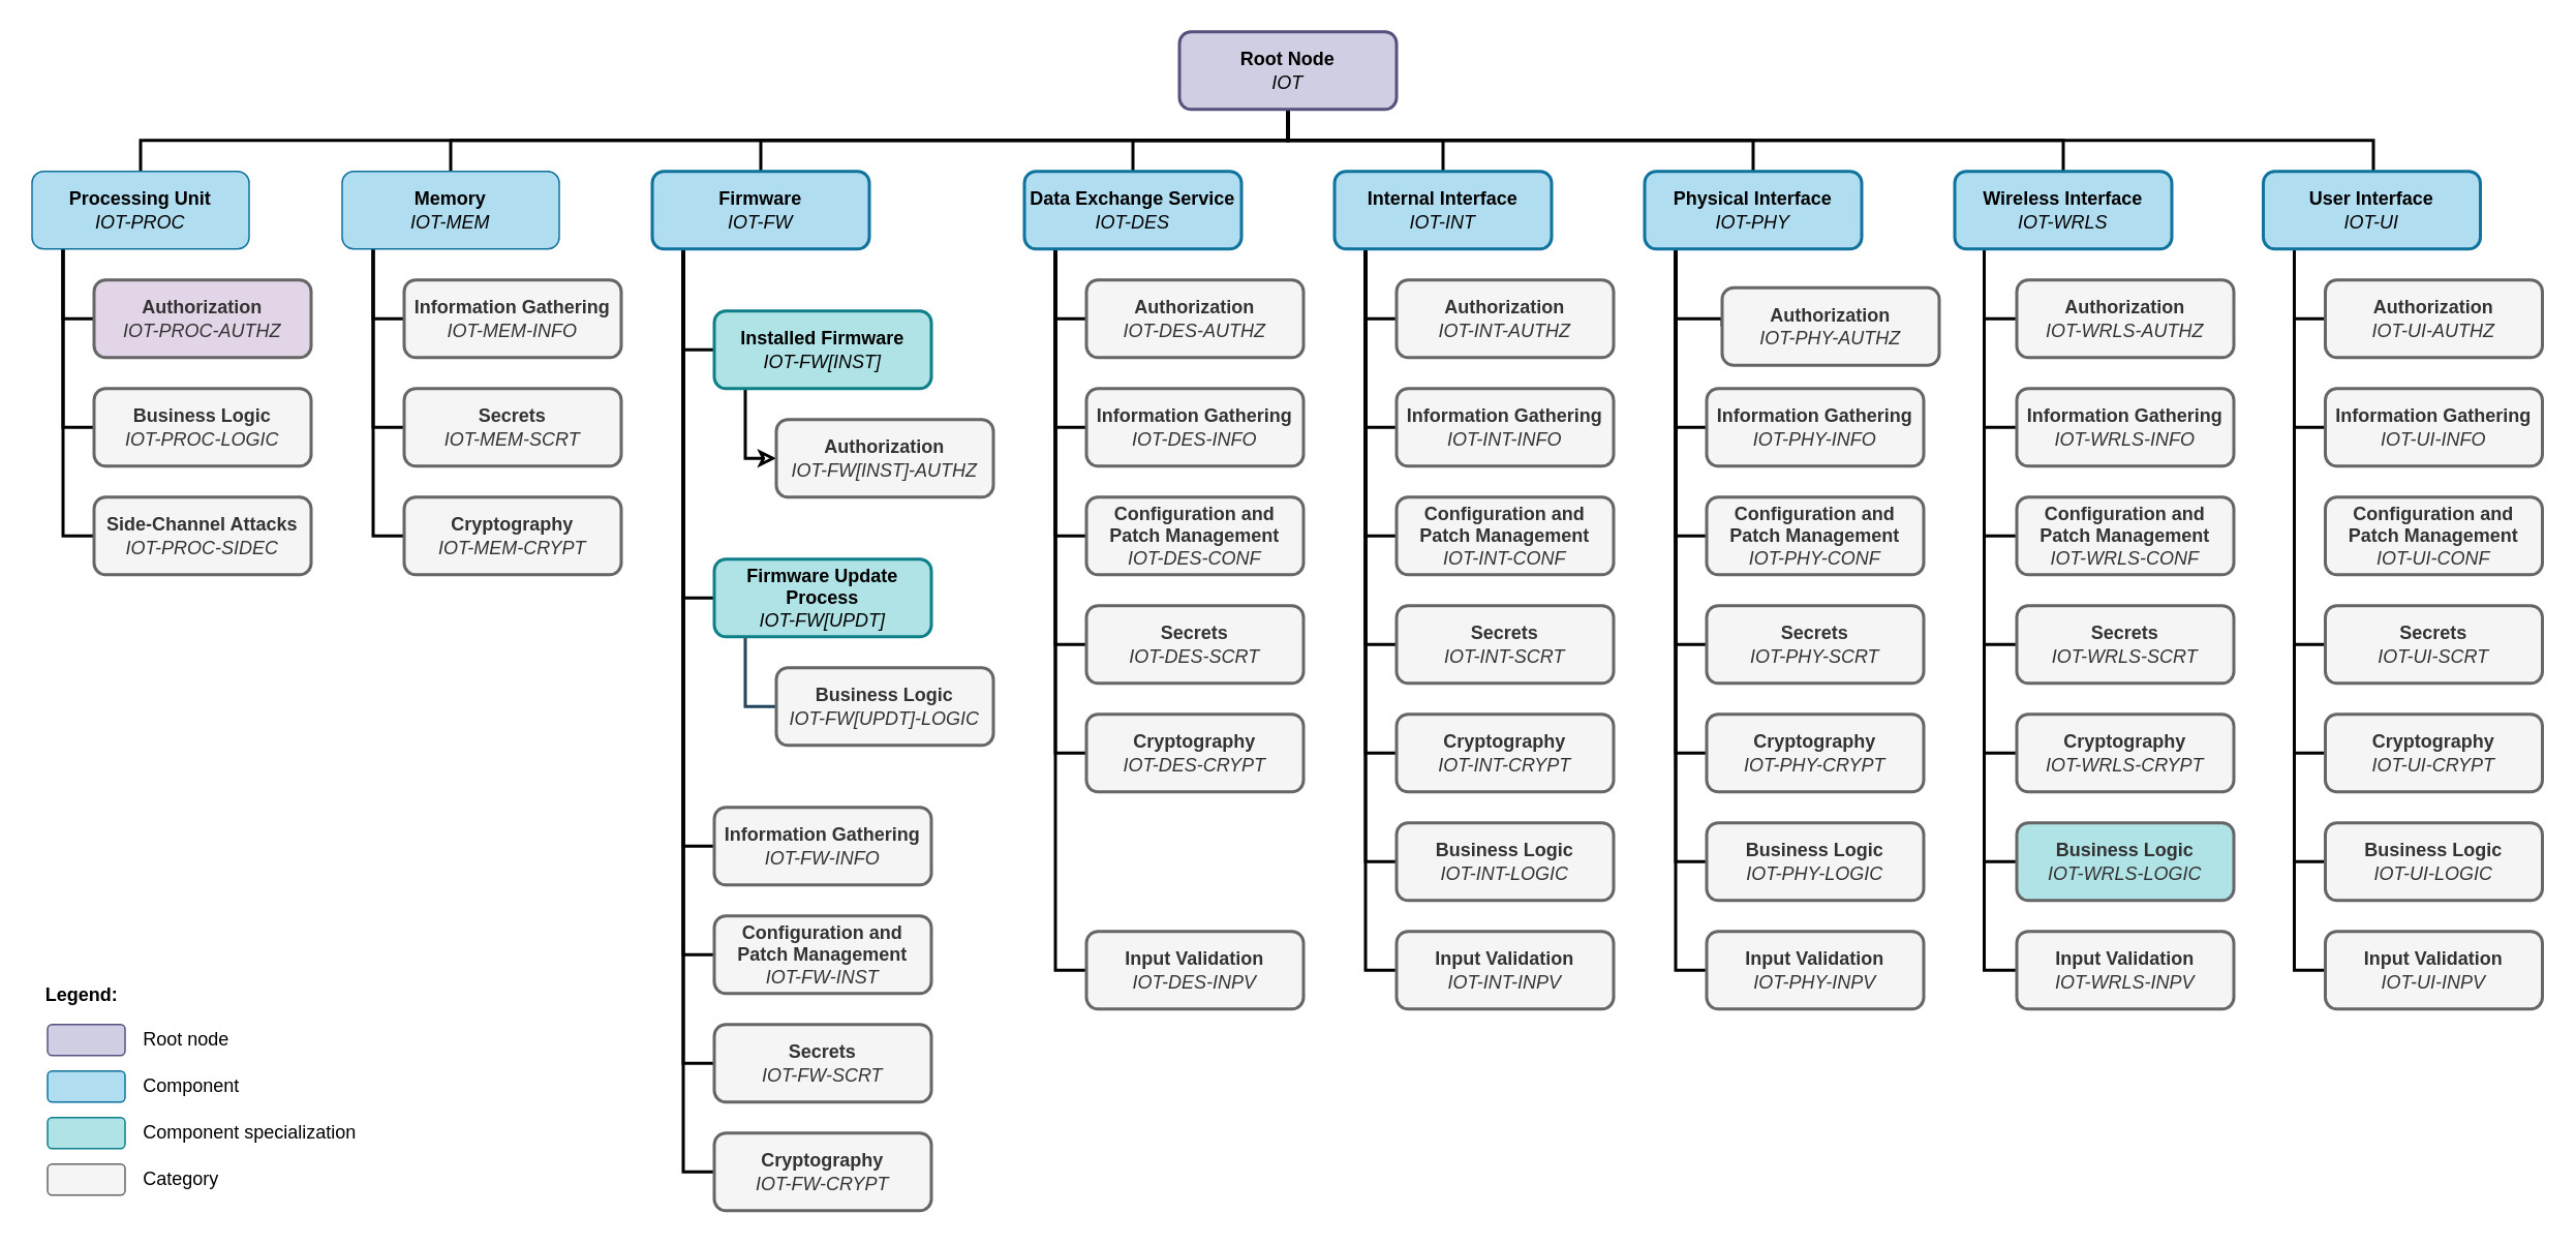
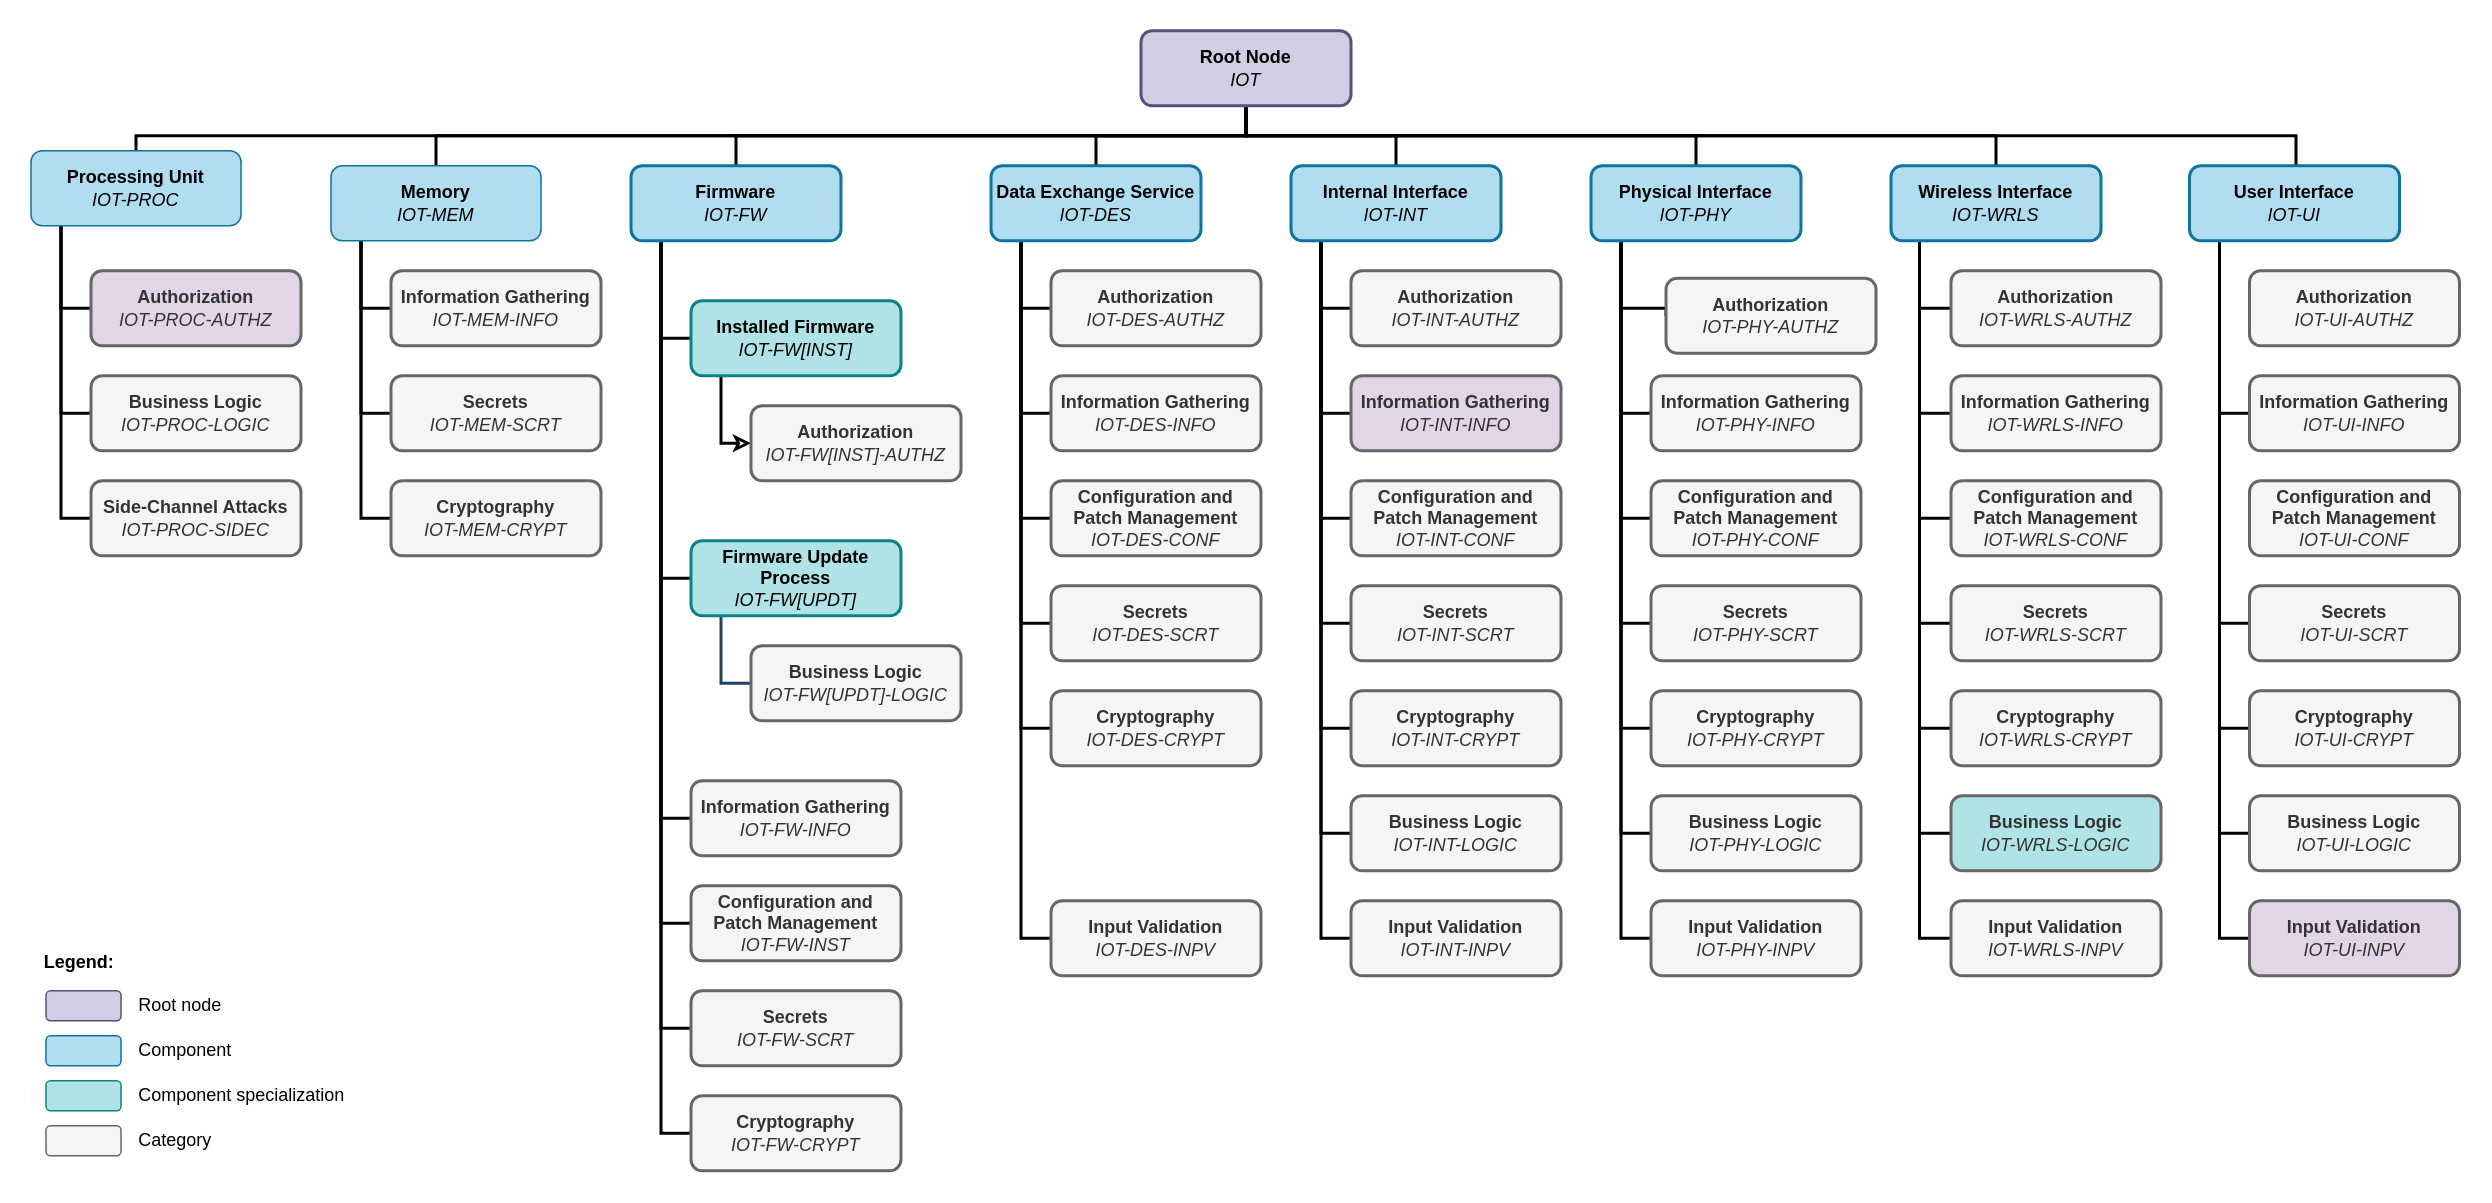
- <mxCell id="14" value="&lt;b&gt;Processing Unit&lt;br&gt;&lt;/b&gt;&lt;i&gt;IOT-PROC&lt;/i&gt;" style="rounded=1;whiteSpace=wrap;html=1;fillColor=#b1ddf0;strokeColor=#10739e;" parent="1" vertex="1"><mxGeometry x="20" y="110" width="140" height="50" as="geometry" /></mxCell>
+ <mxCell id="14" value="&lt;b&gt;Processing Unit&lt;br&gt;&lt;/b&gt;&lt;i&gt;IOT-PROC&lt;/i&gt;" style="rounded=1;whiteSpace=wrap;html=1;fillColor=#b1ddf0;strokeColor=#10739e;" parent="1" vertex="1"><mxGeometry x="20" y="100" width="140" height="50" as="geometry" /></mxCell>
- <mxCell id="57" style="edgeStyle=orthogonalEdgeStyle;rounded=0;orthogonalLoop=1;jettySize=auto;html=1;entryX=0;entryY=0.5;entryDx=0;entryDy=0;strokeWidth=2;endArrow=none;endFill=0;" parent="1" source="63" target="101" edge="1"><mxGeometry relative="1" as="geometry"><Array as="points"><mxPoint x="1479" y="205" /></Array></mxGeometry></mxCell>
- <mxCell id="81" value="&lt;b&gt;Information Gathering&lt;br&gt;&lt;/b&gt;&lt;i&gt;IOT-&lt;/i&gt;&lt;i style=&quot;border-color: var(--border-color);&quot;&gt;INT&lt;/i&gt;&lt;i&gt;-INFO&lt;/i&gt;" style="rounded=1;whiteSpace=wrap;html=1;strokeWidth=2;fillColor=#f5f5f5;strokeColor=#666666;fontColor=#333333;" parent="1" vertex="1"><mxGeometry x="900" y="250" width="140" height="50" as="geometry" /></mxCell>
+ <mxCell id="81" value="&lt;b&gt;Information Gathering&lt;br&gt;&lt;/b&gt;&lt;i&gt;IOT-&lt;/i&gt;&lt;i style=&quot;border-color: var(--border-color);&quot;&gt;INT&lt;/i&gt;&lt;i&gt;-INFO&lt;/i&gt;" style="rounded=1;whiteSpace=wrap;html=1;strokeWidth=2;fillColor=#e1d5e7;strokeColor=#666666;fontColor=#333333;" parent="1" vertex="1"><mxGeometry x="900" y="250" width="140" height="50" as="geometry" /></mxCell>
- <mxCell id="107" value="&lt;b&gt;Input Validation&lt;br&gt;&lt;/b&gt;&lt;i&gt;IOT-&lt;/i&gt;&lt;i style=&quot;border-color: var(--border-color);&quot;&gt;UI&lt;/i&gt;&lt;i&gt;-INPV&lt;/i&gt;" style="rounded=1;whiteSpace=wrap;html=1;strokeWidth=2;fillColor=#f5f5f5;strokeColor=#666666;fontColor=#333333;" parent="1" vertex="1"><mxGeometry x="1499" y="600" width="140" height="50" as="geometry" /></mxCell>
+ <mxCell id="107" value="&lt;b&gt;Input Validation&lt;br&gt;&lt;/b&gt;&lt;i&gt;IOT-&lt;/i&gt;&lt;i style=&quot;border-color: var(--border-color);&quot;&gt;UI&lt;/i&gt;&lt;i&gt;-INPV&lt;/i&gt;" style="rounded=1;whiteSpace=wrap;html=1;strokeWidth=2;fillColor=#e1d5e7;strokeColor=#666666;fontColor=#333333;" parent="1" vertex="1"><mxGeometry x="1499" y="600" width="140" height="50" as="geometry" /></mxCell>
